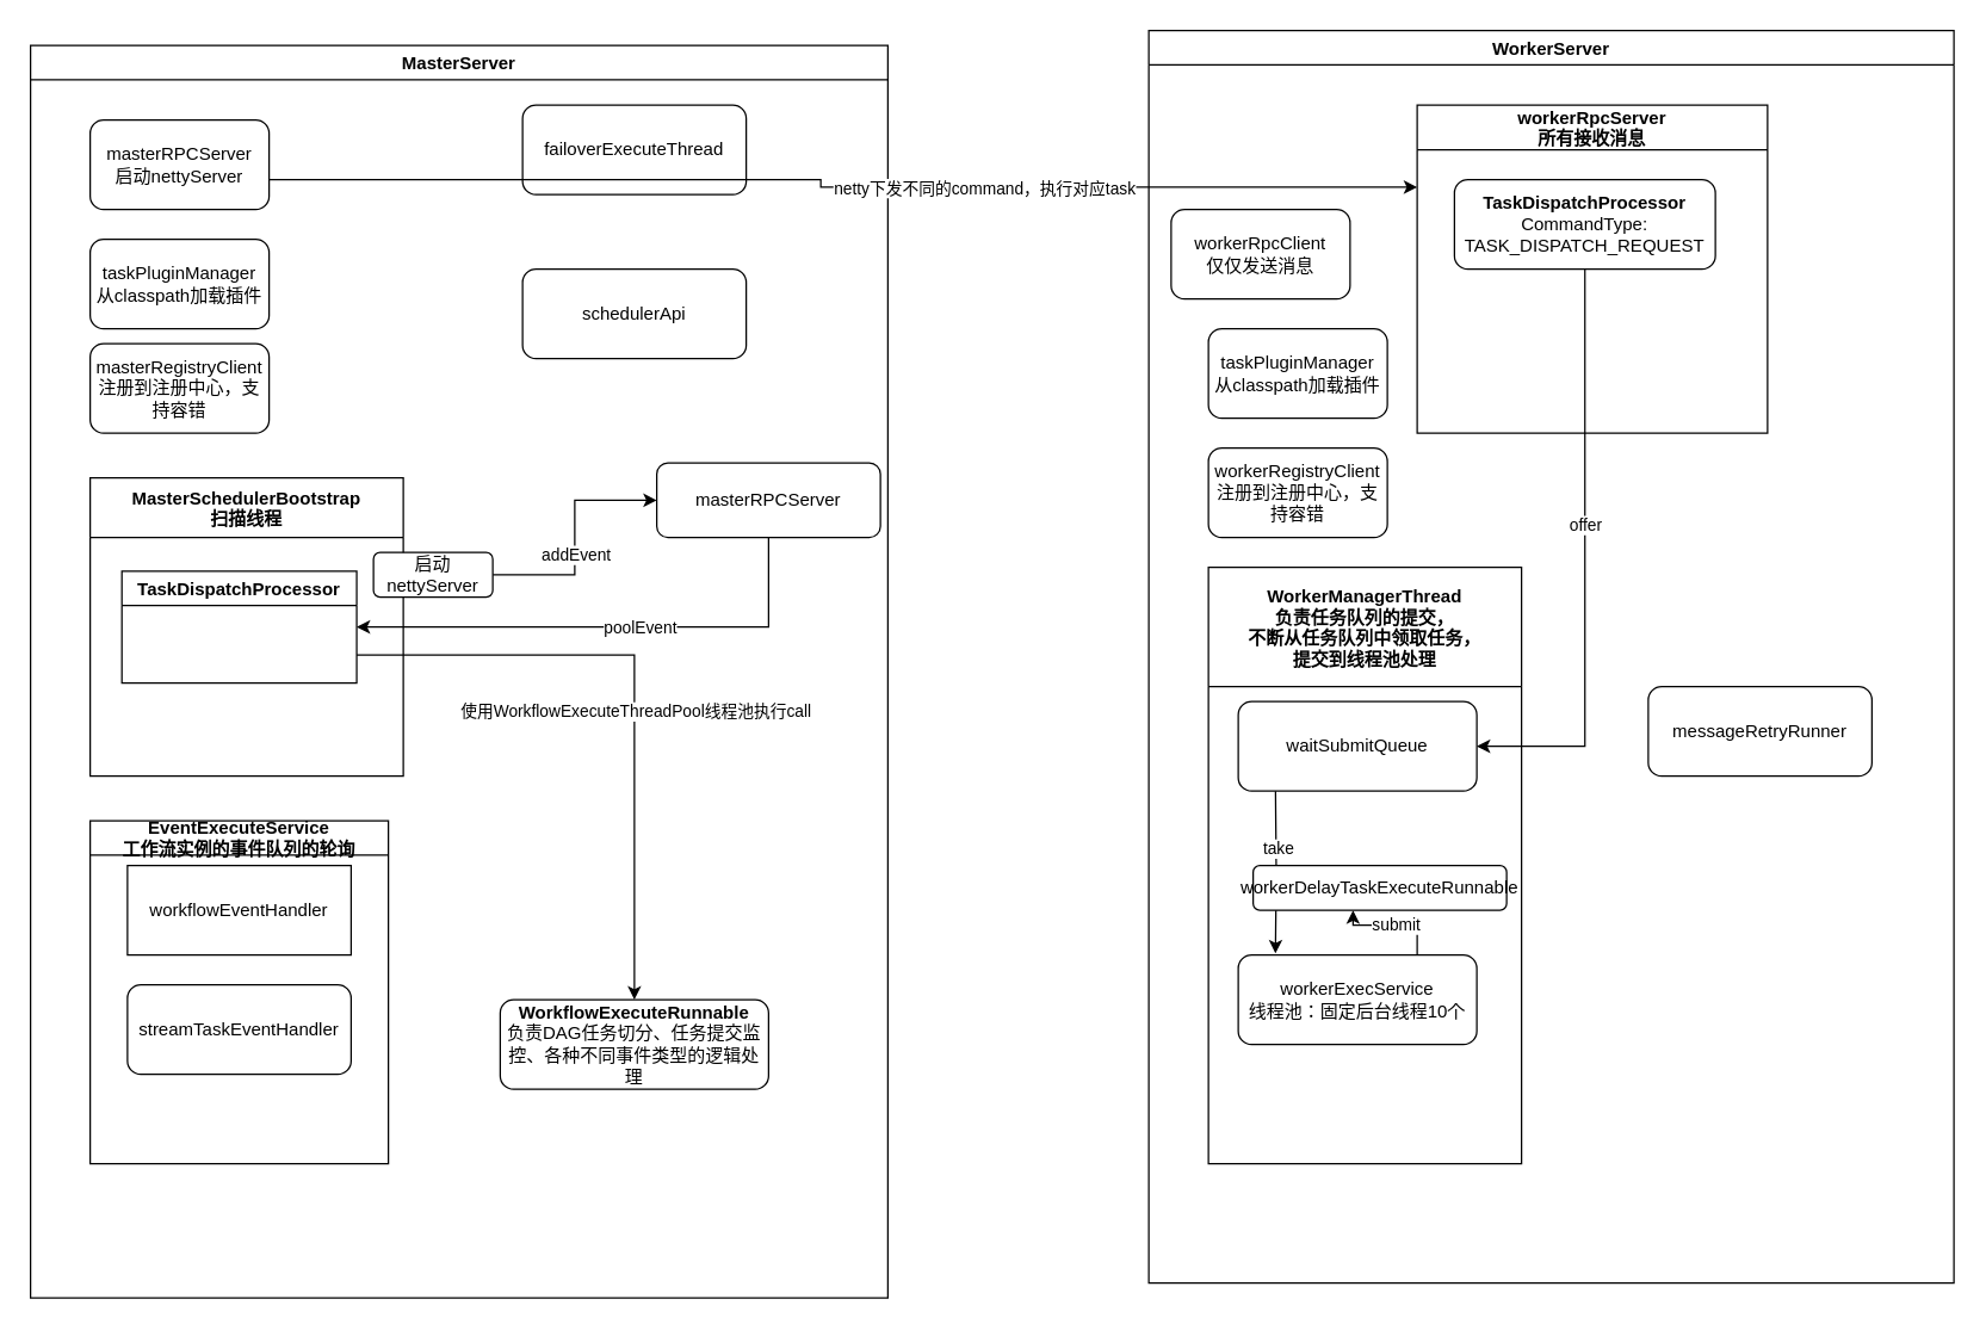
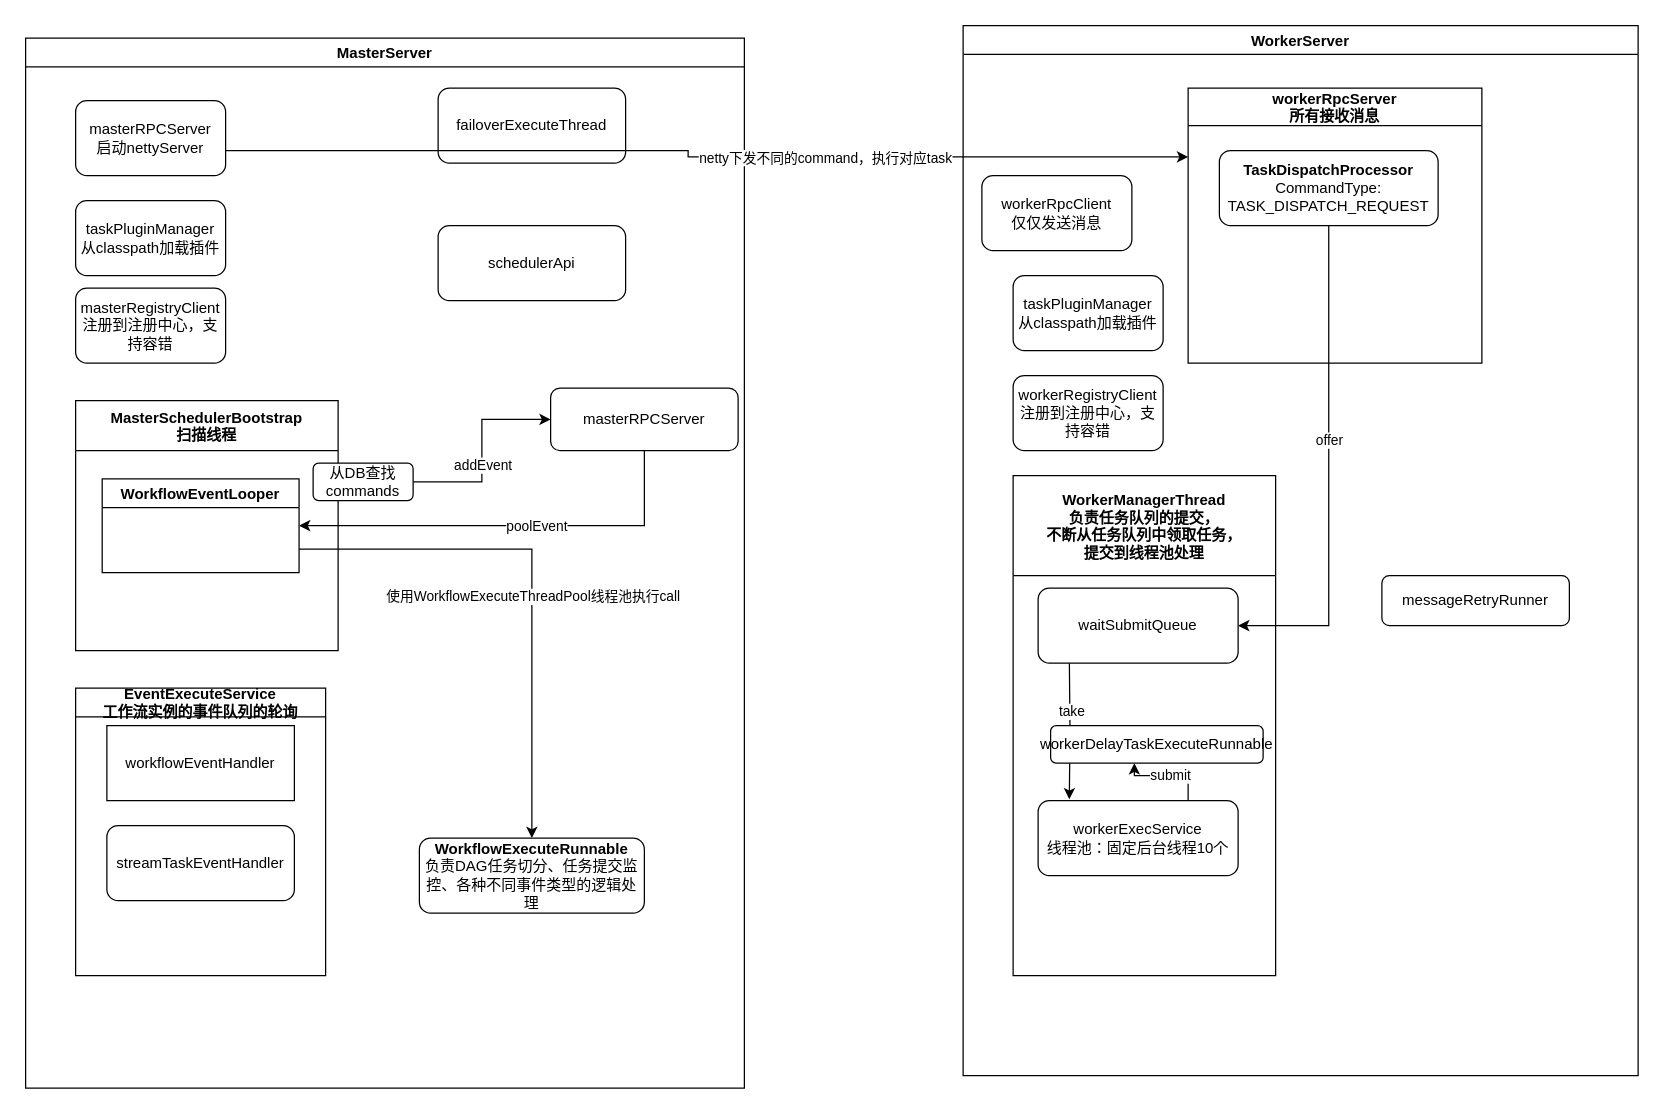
- <mxCell id="21" value="启动nettyServer" style="rounded=1;whiteSpace=wrap;html=1;" vertex="1" parent="2"><mxGeometry x="230" y="340" width="80" height="30" as="geometry" /></mxCell>
+ <mxCell id="21" value="从DB查找commands" style="rounded=1;whiteSpace=wrap;html=1;" vertex="1" parent="2"><mxGeometry x="230" y="340" width="80" height="30" as="geometry" /></mxCell>
- <mxCell id="9" value="TaskDispatchProcessor" style="swimlane;" vertex="1" parent="8"><mxGeometry x="21.25" y="62.5" width="157.5" height="75" as="geometry" /></mxCell>
+ <mxCell id="9" value="WorkflowEventLooper" style="swimlane;" vertex="1" parent="8"><mxGeometry x="21.25" y="62.5" width="157.5" height="75" as="geometry" /></mxCell>
- <mxCell id="35" value="messageRetryRunner" style="rounded=1;whiteSpace=wrap;html=1;" vertex="1" parent="24"><mxGeometry x="335" y="440" width="150" height="60" as="geometry" /></mxCell>
+ <mxCell id="35" value="messageRetryRunner" style="rounded=1;whiteSpace=wrap;html=1;" vertex="1" parent="24"><mxGeometry x="335" y="440" width="150" height="40" as="geometry" /></mxCell>
